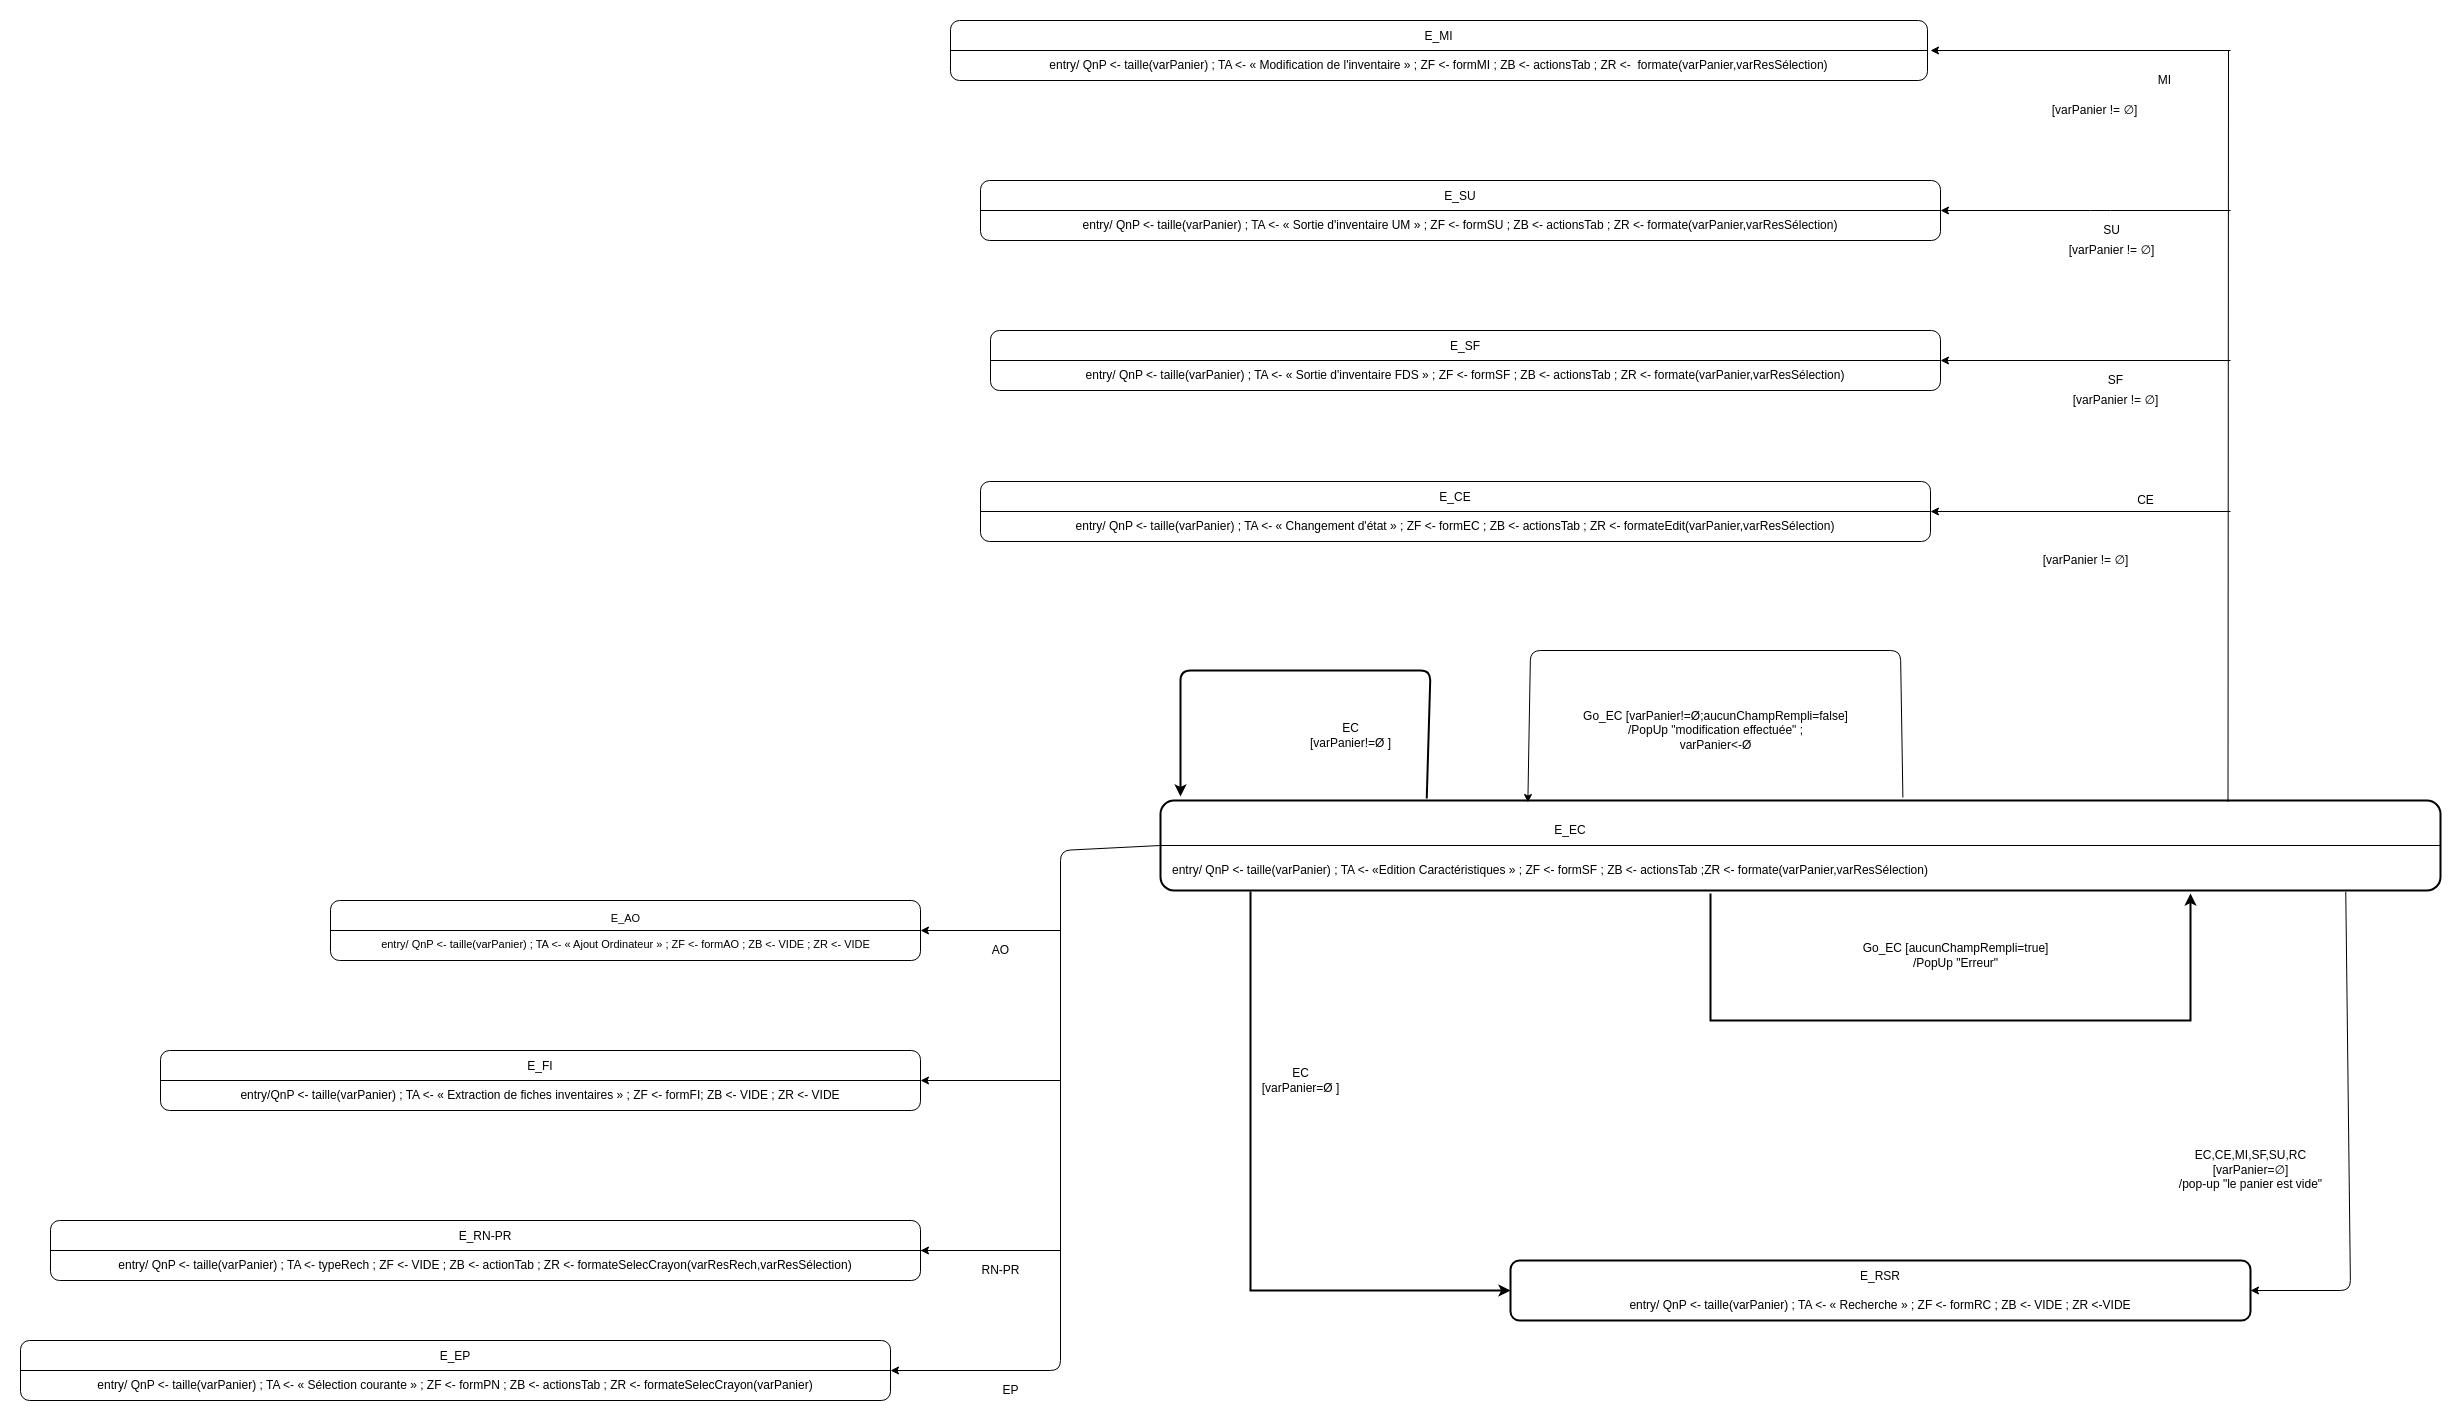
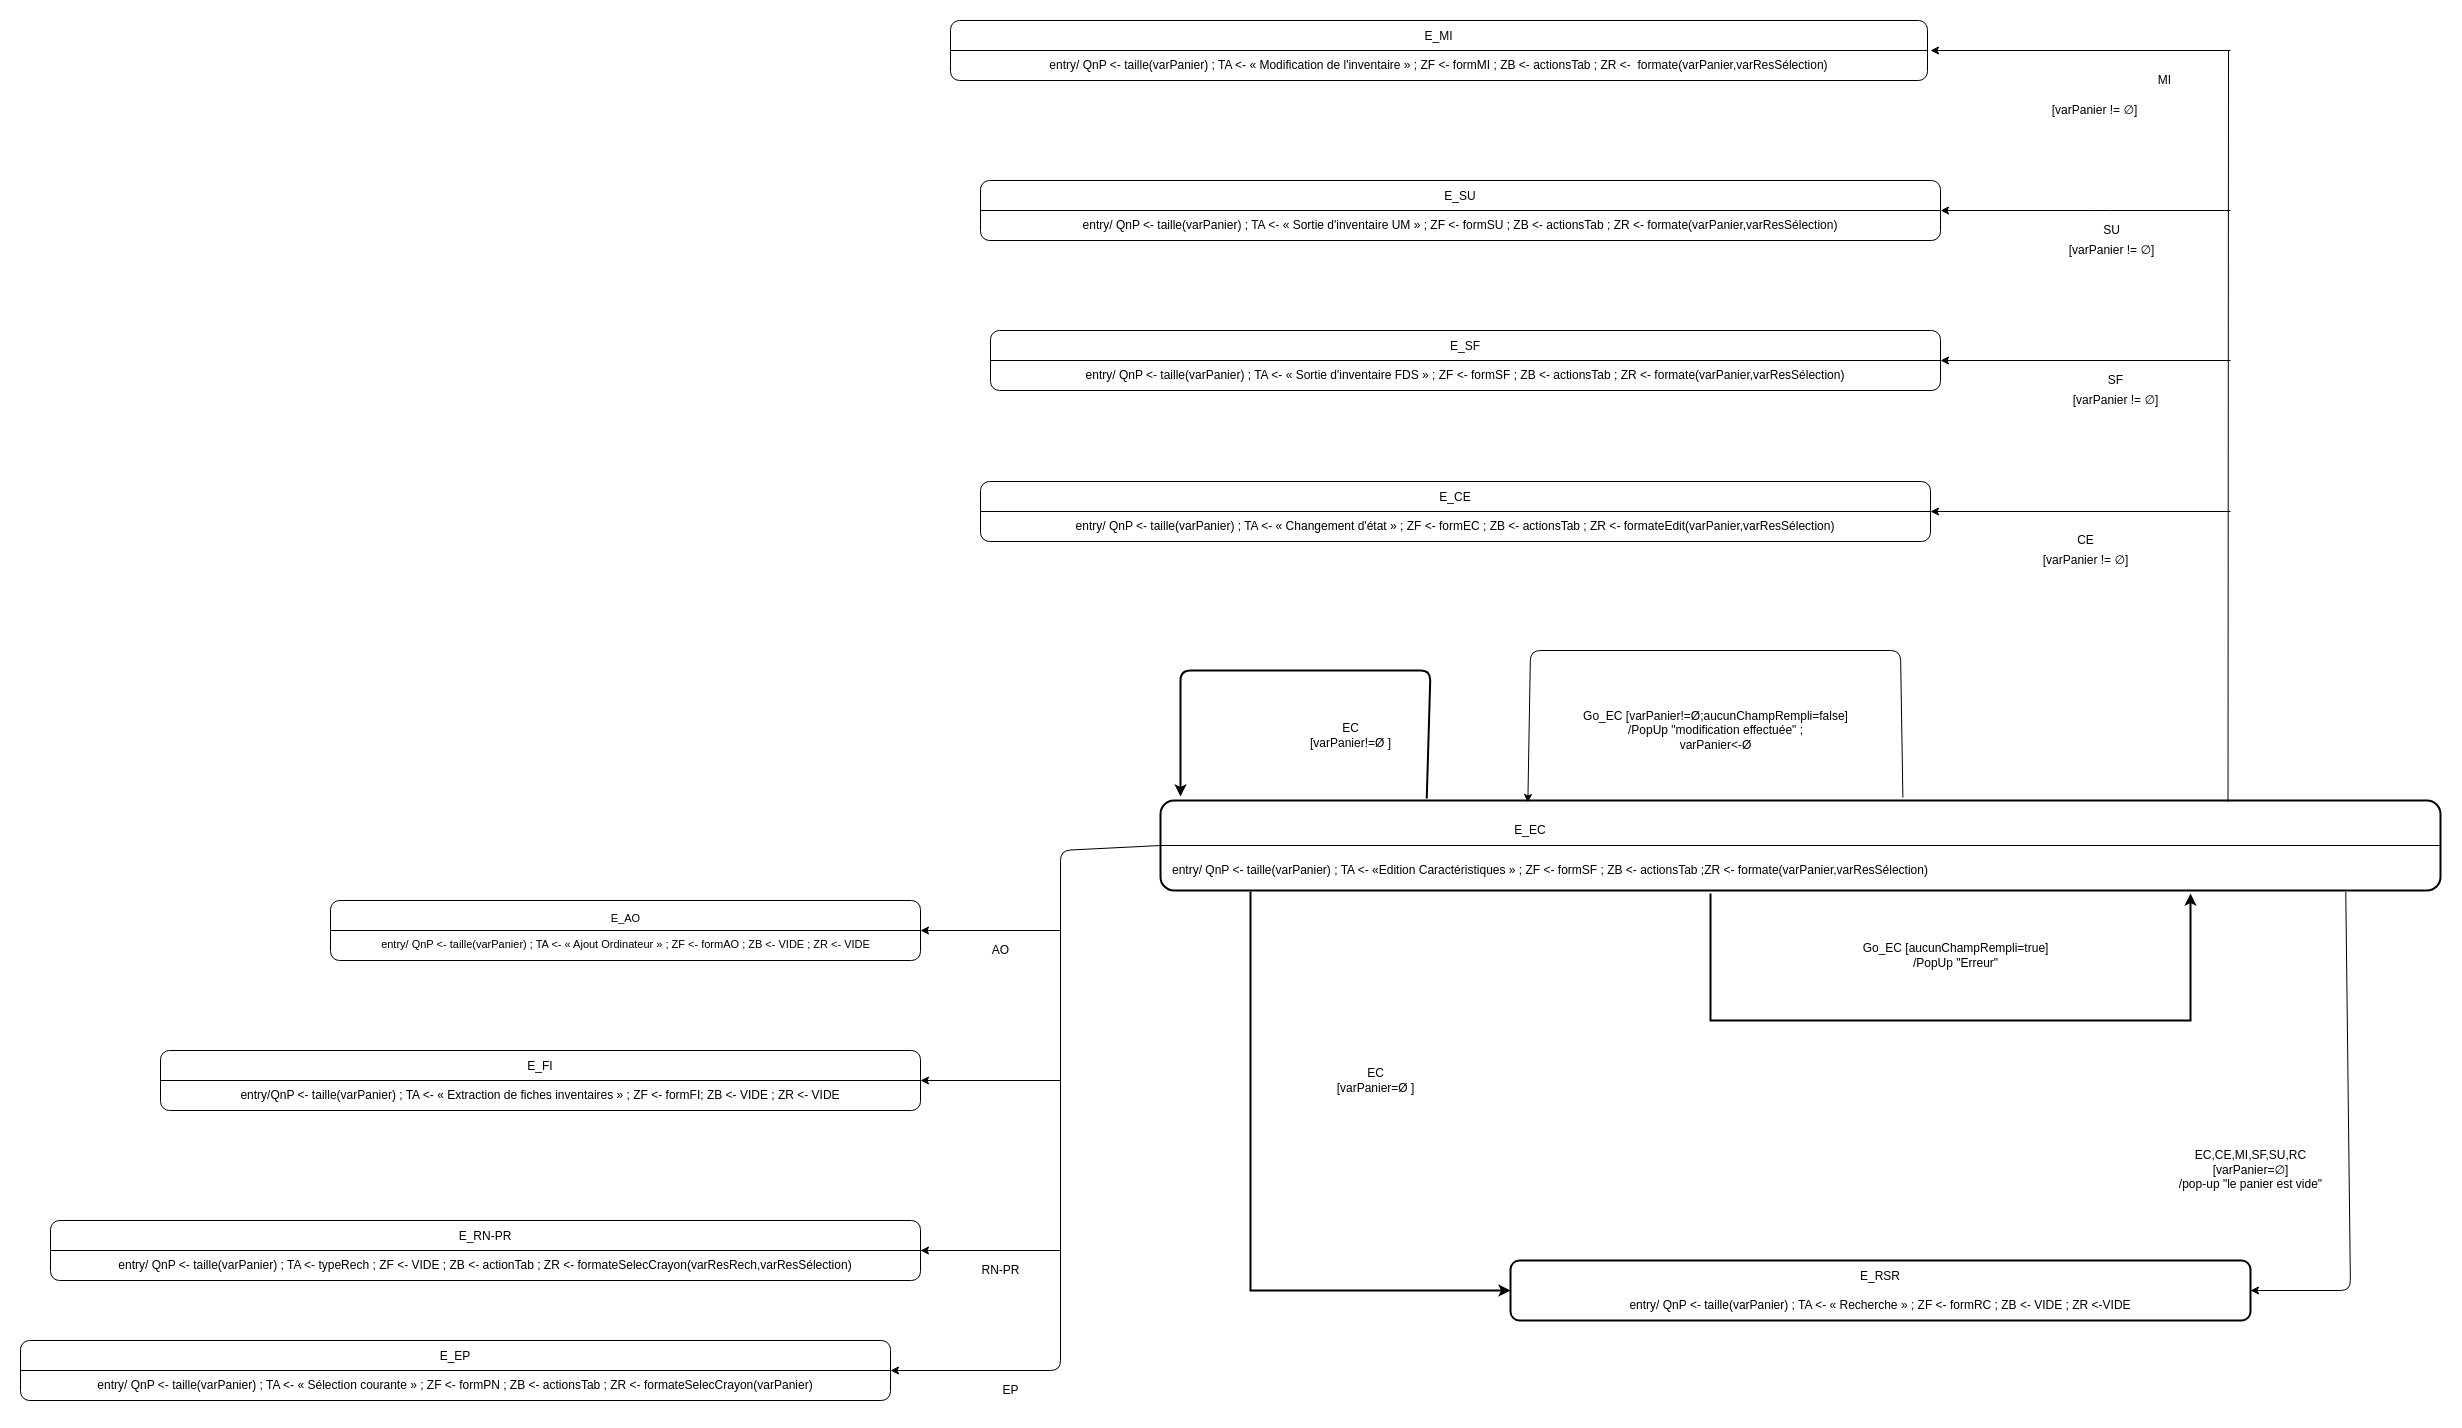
- <mxCell id="25" value="CE" style="text;html=1;align=center;verticalAlign=middle;resizable=0;points=[];autosize=1;" parent="1" vertex="1"><mxGeometry x="2130" y="490" width="30" height="20" as="geometry" /></mxCell>
+ <mxCell id="25" value="CE" style="text;html=1;align=center;verticalAlign=middle;resizable=0;points=[];autosize=1;" parent="1" vertex="1"><mxGeometry x="2070" y="530" width="30" height="20" as="geometry" /></mxCell>
- <mxCell id="4" value="E_EC" style="text;html=1;strokeColor=none;fillColor=none;align=center;verticalAlign=middle;whiteSpace=wrap;rounded=0;" parent="1" vertex="1"><mxGeometry x="1550" y="820" width="40" height="20" as="geometry" /></mxCell>
+ <mxCell id="4" value="E_EC" style="text;html=1;strokeColor=none;fillColor=none;align=center;verticalAlign=middle;whiteSpace=wrap;rounded=0;" parent="1" vertex="1"><mxGeometry x="1510" y="820" width="40" height="20" as="geometry" /></mxCell>
- <mxCell id="55" value="&lt;div&gt;EC&lt;br&gt;&lt;/div&gt;&lt;div&gt;[varPanier=Ø ]&lt;br&gt;&lt;/div&gt;" style="text;html=1;align=center;verticalAlign=middle;resizable=0;points=[];autosize=1;" parent="1" vertex="1"><mxGeometry x="1245" y="1065" width="110" height="30" as="geometry" /></mxCell>
+ <mxCell id="55" value="&lt;div&gt;EC&lt;br&gt;&lt;/div&gt;&lt;div&gt;[varPanier=Ø ]&lt;br&gt;&lt;/div&gt;" style="text;html=1;align=center;verticalAlign=middle;resizable=0;points=[];autosize=1;" parent="1" vertex="1"><mxGeometry x="1320" y="1065" width="110" height="30" as="geometry" /></mxCell>
